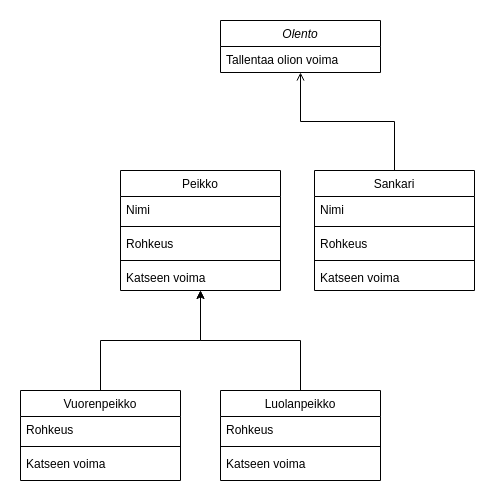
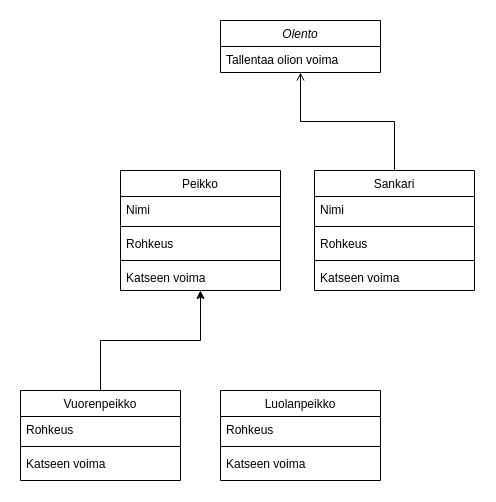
- <mxCell id="4" style="edgeStyle=orthogonalEdgeStyle;rounded=0;orthogonalLoop=1;jettySize=auto;html=1;endArrow=open;" edge="1" parent="1" source="5" target="14"><mxGeometry relative="1" as="geometry" /></mxCell>
+ <mxCell id="4" style="edgeStyle=orthogonalEdgeStyle;rounded=0;orthogonalLoop=1;jettySize=auto;html=1;" edge="1" parent="1" source="5" target="14"><mxGeometry relative="1" as="geometry" /></mxCell>
- <mxCell id="9" style="edgeStyle=orthogonalEdgeStyle;rounded=0;orthogonalLoop=1;jettySize=auto;html=1;" edge="1" parent="1" source="10" target="14"><mxGeometry relative="1" as="geometry" /></mxCell>
